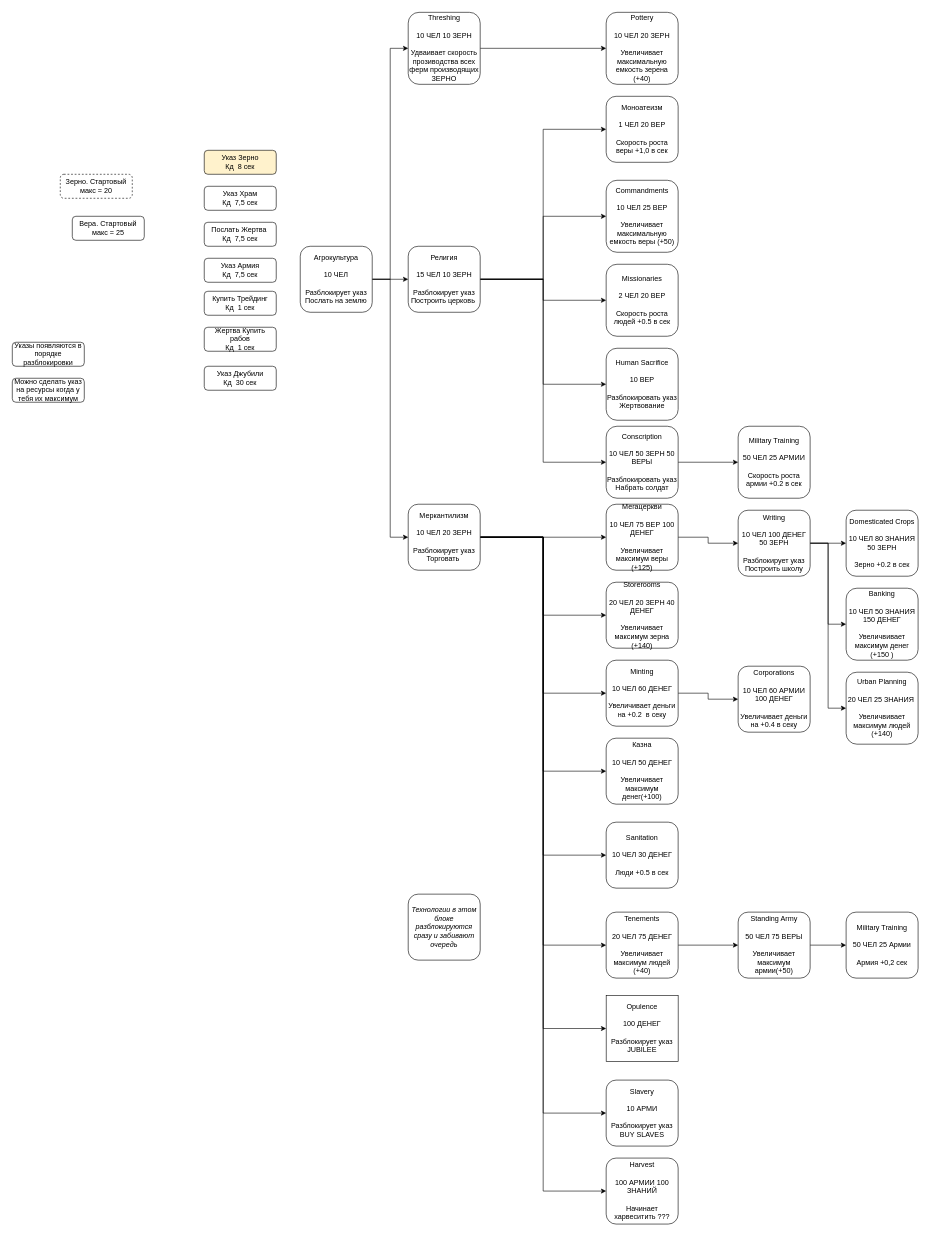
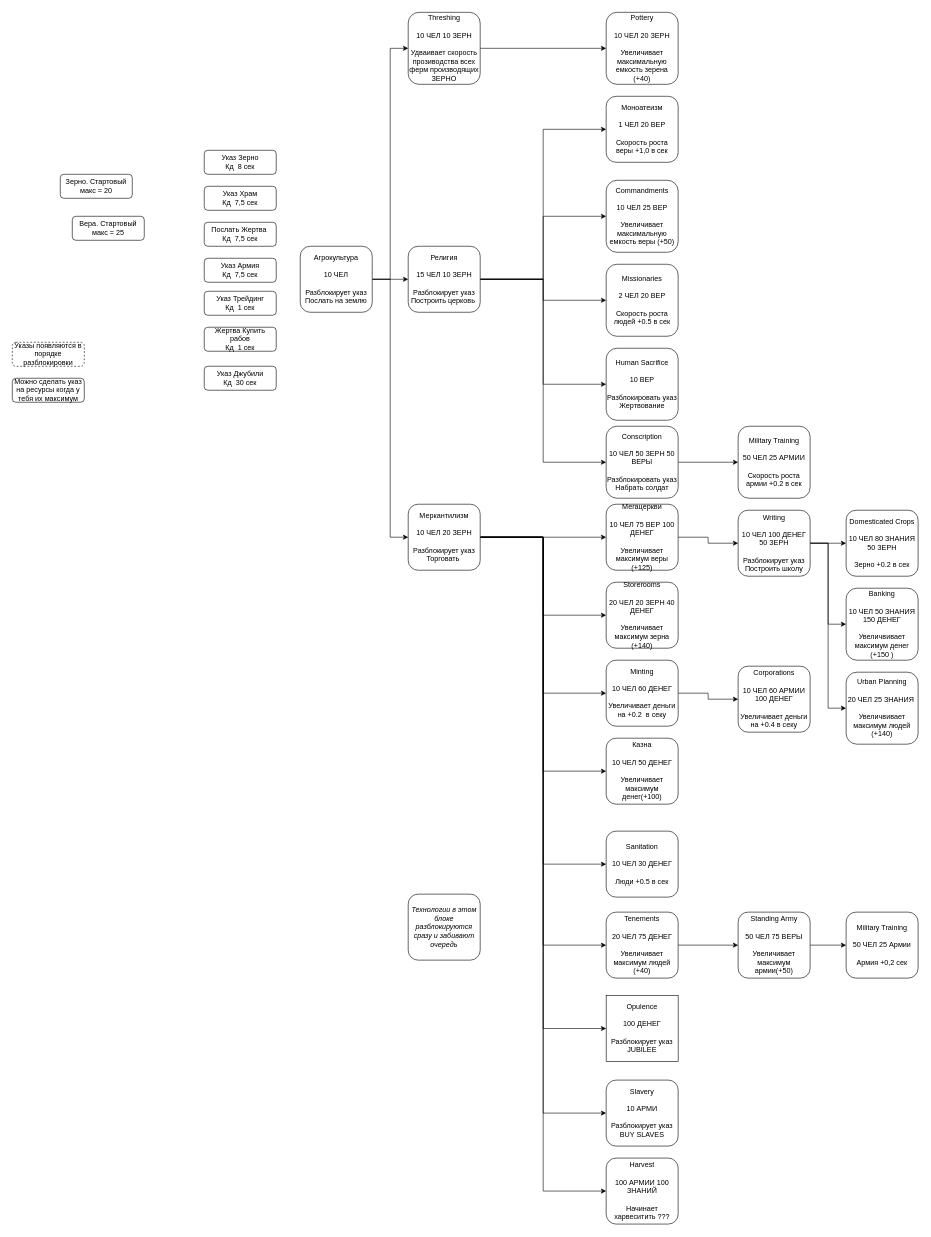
- <mxCell id="27" value="Указ Зерно&lt;br&gt;Кд&amp;nbsp; 8 сек" style="rounded=1;whiteSpace=wrap;html=1;fillColor=#fff2cc;" parent="1" vertex="1"><mxGeometry x="340" y="250" width="120" height="40" as="geometry" /></mxCell>
+ <mxCell id="27" value="Указ Зерно&lt;br&gt;Кд&amp;nbsp; 8 сек" style="rounded=1;whiteSpace=wrap;html=1;" parent="1" vertex="1"><mxGeometry x="340" y="250" width="120" height="40" as="geometry" /></mxCell>
- <mxCell id="30" value="Зерно. Стартовый макс = 20" style="rounded=1;whiteSpace=wrap;html=1;dashed=1;" parent="1" vertex="1"><mxGeometry x="100" y="290" width="120" height="40" as="geometry" /></mxCell>
+ <mxCell id="30" value="Зерно. Стартовый макс = 20" style="rounded=1;whiteSpace=wrap;html=1;" parent="1" vertex="1"><mxGeometry x="100" y="290" width="120" height="40" as="geometry" /></mxCell>
- <mxCell id="39" value="Купить Трейдинг&lt;br&gt;Кд&amp;nbsp; 1&amp;nbsp;сек" style="rounded=1;whiteSpace=wrap;html=1;" parent="1" vertex="1"><mxGeometry x="340" y="485" width="120" height="40" as="geometry" /></mxCell>
+ <mxCell id="39" value="Указ Трейдинг&lt;br&gt;Кд&amp;nbsp; 1&amp;nbsp;сек" style="rounded=1;whiteSpace=wrap;html=1;" parent="1" vertex="1"><mxGeometry x="340" y="485" width="120" height="40" as="geometry" /></mxCell>
- <mxCell id="38" value="Указы появляются в порядке разблокировки" style="rounded=1;whiteSpace=wrap;html=1;" parent="1" vertex="1"><mxGeometry x="20" y="570" width="120" height="40" as="geometry" /></mxCell>
+ <mxCell id="38" value="Указы появляются в порядке разблокировки" style="rounded=1;whiteSpace=wrap;html=1;dashed=1;" parent="1" vertex="1"><mxGeometry x="20" y="570" width="120" height="40" as="geometry" /></mxCell>
- <mxCell id="46" value="Sanitation&lt;br&gt;&lt;br&gt;10 ЧЕЛ 30 ДЕНЕГ&lt;br&gt;&lt;br&gt;Люди +0.5 в сек" style="rounded=1;whiteSpace=wrap;html=1;" parent="1" vertex="1"><mxGeometry x="1010" y="1370" width="120" height="110" as="geometry" /></mxCell>
+ <mxCell id="46" value="Sanitation&lt;br&gt;&lt;br&gt;10 ЧЕЛ 30 ДЕНЕГ&lt;br&gt;&lt;br&gt;Люди +0.5 в сек" style="rounded=1;whiteSpace=wrap;html=1;" parent="1" vertex="1"><mxGeometry x="1010" y="1385" width="120" height="110" as="geometry" /></mxCell>
